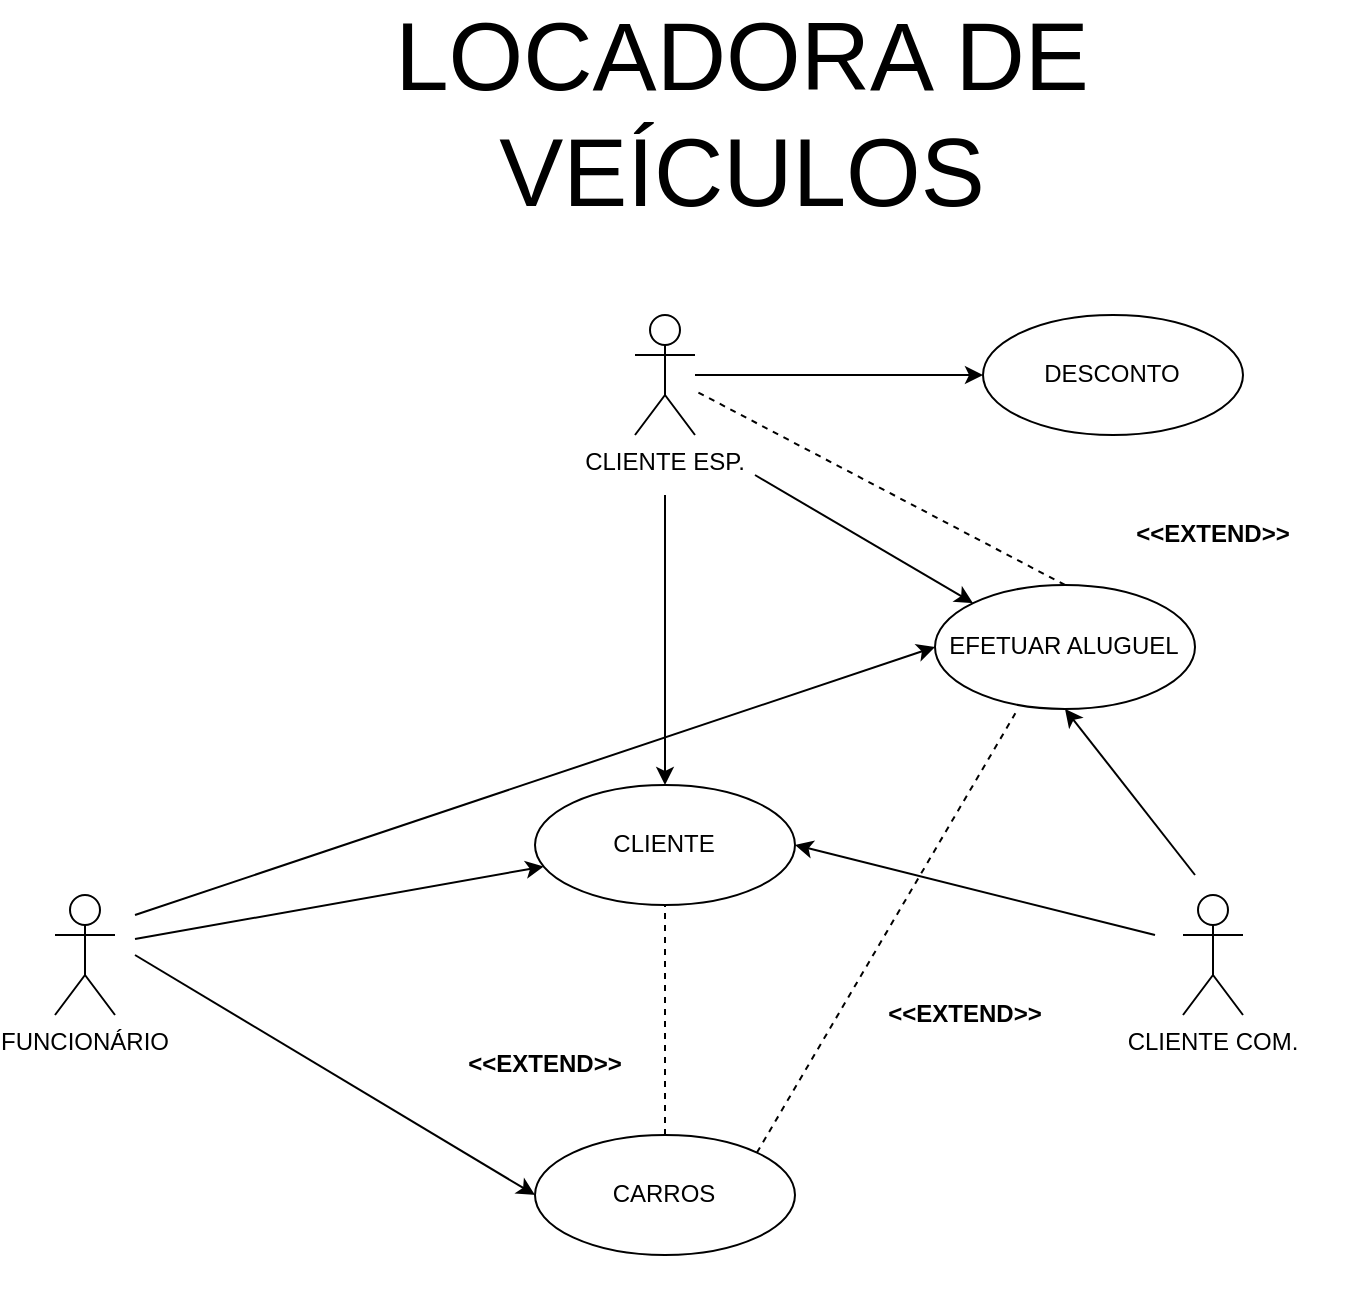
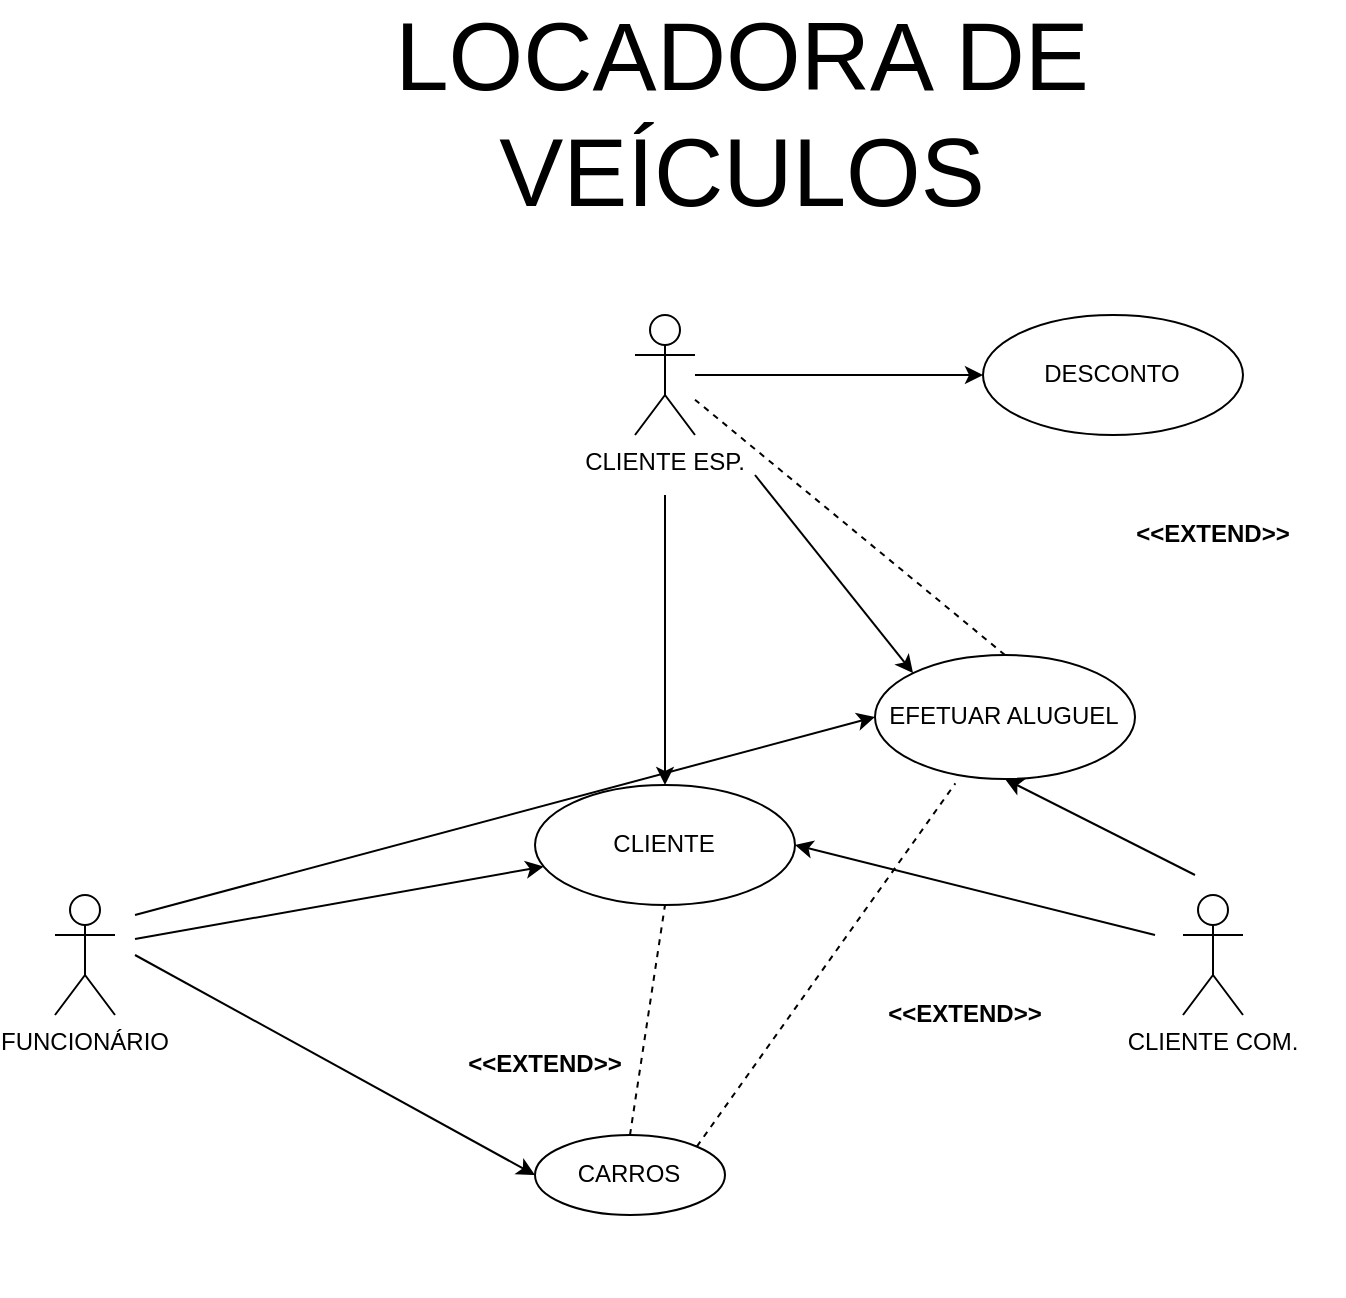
- <mxCell id="7" value="EFETUAR ALUGUEL" style="ellipse;whiteSpace=wrap;html=1;" parent="1" vertex="1"><mxGeometry x="460" y="265" width="130" height="62" as="geometry" /></mxCell>
+ <mxCell id="7" value="EFETUAR ALUGUEL" style="ellipse;whiteSpace=wrap;html=1;" parent="1" vertex="1"><mxGeometry x="430" y="300" width="130" height="62" as="geometry" /></mxCell>
- <mxCell id="6" value="CARROS" style="ellipse;whiteSpace=wrap;html=1;" parent="1" vertex="1"><mxGeometry x="260" y="540" width="130" height="60" as="geometry" /></mxCell>
+ <mxCell id="6" value="CARROS" style="ellipse;whiteSpace=wrap;html=1;" parent="1" vertex="1"><mxGeometry x="260" y="540" width="95" height="40" as="geometry" /></mxCell>
